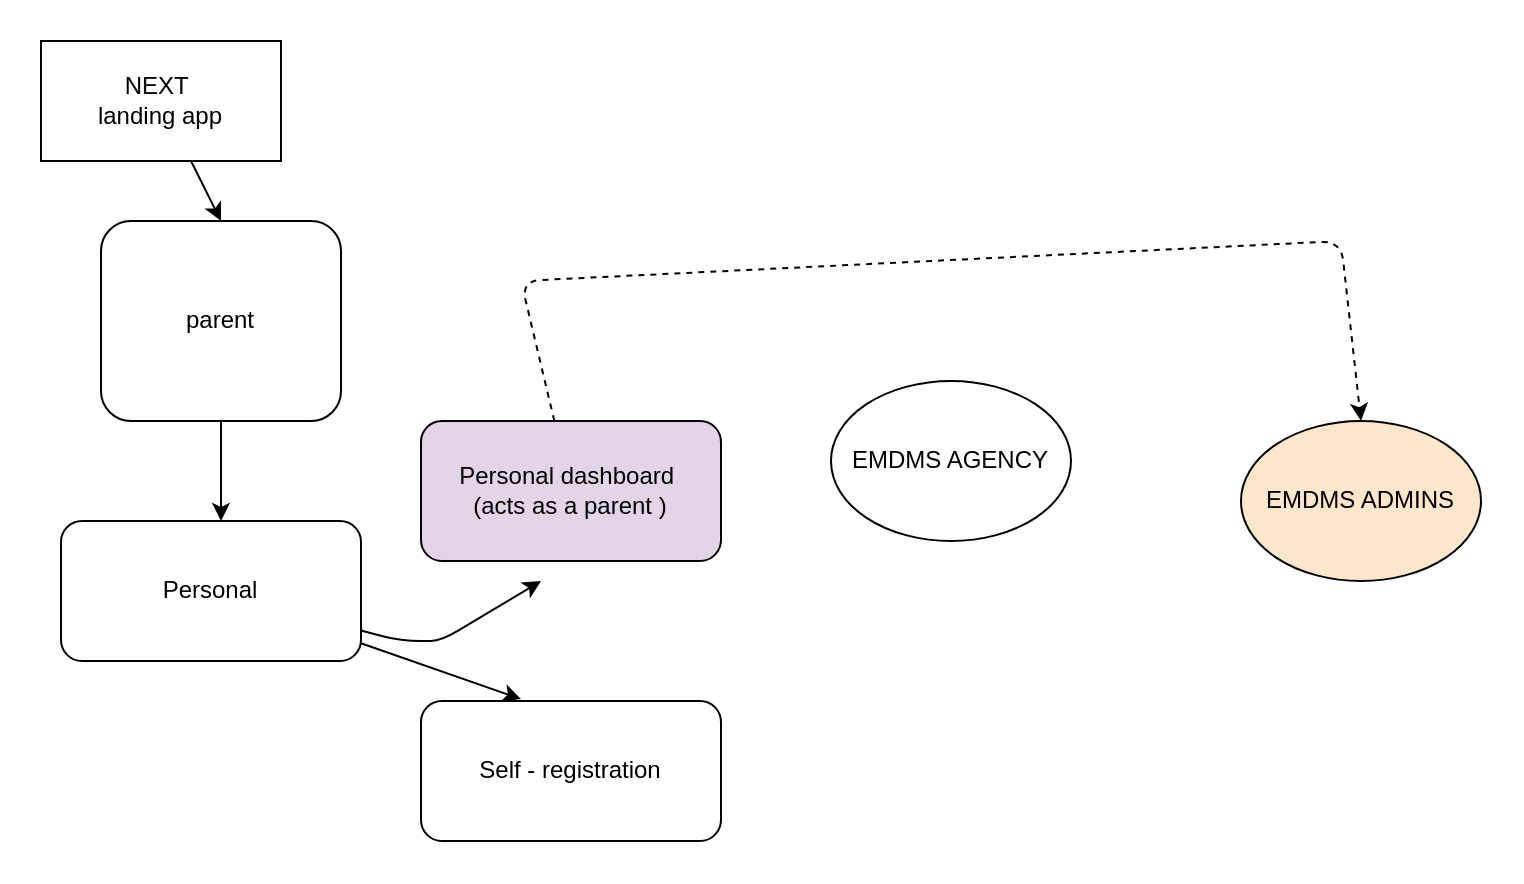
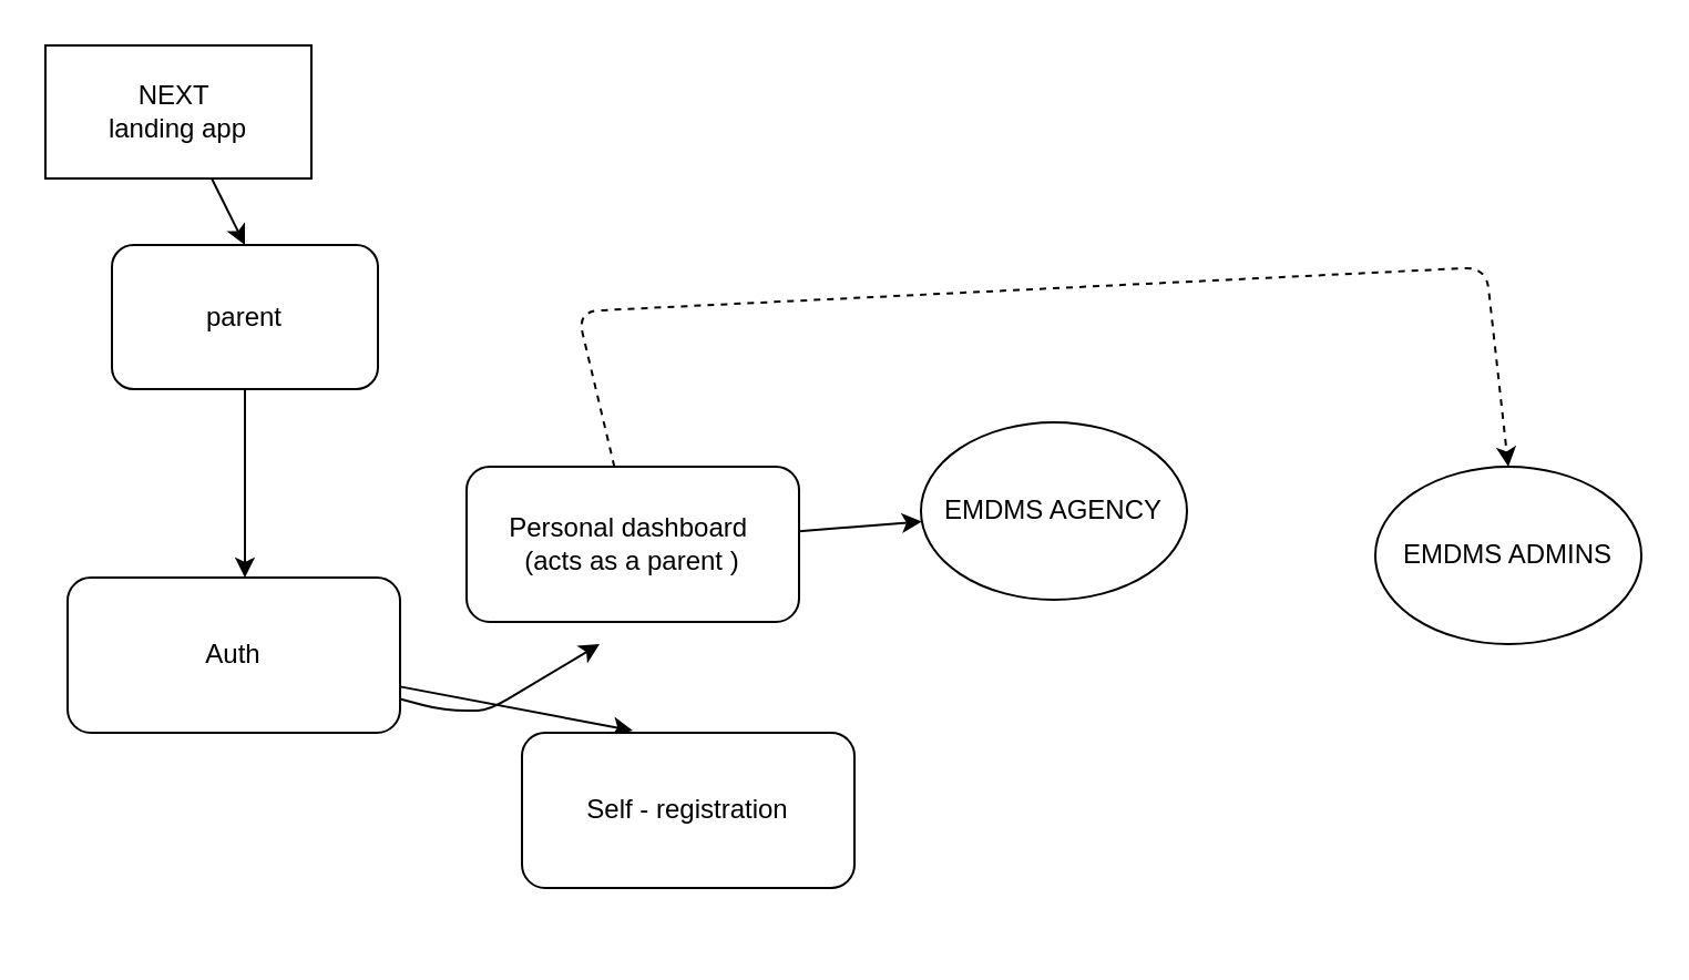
- <mxCell id="5" value="parent" style="rounded=1;whiteSpace=wrap;html=1;" parent="1" vertex="1"><mxGeometry x="50" y="110" width="120" height="100" as="geometry" /></mxCell>
+ <mxCell id="5" value="parent" style="rounded=1;whiteSpace=wrap;html=1;" parent="1" vertex="1"><mxGeometry x="50" y="110" width="120" height="65" as="geometry" /></mxCell>
+ <mxCell id="10" style="edgeStyle=none;html=1;" edge="1" parent="1" source="12" target="13"><mxGeometry relative="1" as="geometry"><mxPoint x="480" y="240" as="targetPoint" /></mxGeometry></mxCell>
- <mxCell id="12" value="Personal dashboard&amp;nbsp;&lt;br&gt;(acts as a parent )" style="rounded=1;whiteSpace=wrap;html=1;fillColor=#e1d5e7;" vertex="1" parent="1"><mxGeometry x="210" y="210" width="150" height="70" as="geometry" /></mxCell>
+ <mxCell id="12" value="Personal dashboard&amp;nbsp;&lt;br&gt;(acts as a parent )" style="rounded=1;whiteSpace=wrap;html=1;" vertex="1" parent="1"><mxGeometry x="210" y="210" width="150" height="70" as="geometry" /></mxCell>
- <mxCell id="14" value="EMDMS ADMINS" style="ellipse;whiteSpace=wrap;html=1;fillColor=#ffe6cc;" vertex="1" parent="1"><mxGeometry x="620" y="210" width="120" height="80" as="geometry" /></mxCell>
+ <mxCell id="14" value="EMDMS ADMINS" style="ellipse;whiteSpace=wrap;html=1;" vertex="1" parent="1"><mxGeometry x="620" y="210" width="120" height="80" as="geometry" /></mxCell>
- <mxCell id="8" value="Personal" style="rounded=1;whiteSpace=wrap;html=1;" vertex="1" parent="1"><mxGeometry x="30" y="260" width="150" height="70" as="geometry" /></mxCell>
+ <mxCell id="8" value="Auth" style="rounded=1;whiteSpace=wrap;html=1;" vertex="1" parent="1"><mxGeometry x="30" y="260" width="150" height="70" as="geometry" /></mxCell>
- <mxCell id="9" value="Self - registration" style="rounded=1;whiteSpace=wrap;html=1;" vertex="1" parent="1"><mxGeometry x="210" y="350" width="150" height="70" as="geometry" /></mxCell>
+ <mxCell id="9" value="Self - registration" style="rounded=1;whiteSpace=wrap;html=1;" vertex="1" parent="1"><mxGeometry x="235" y="330" width="150" height="70" as="geometry" /></mxCell>
